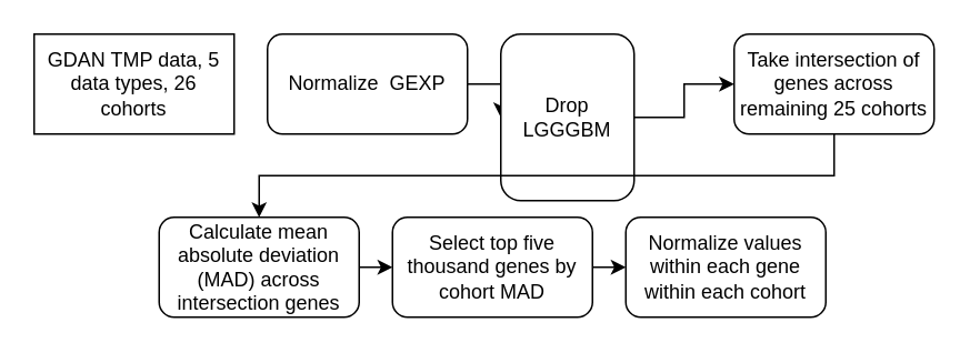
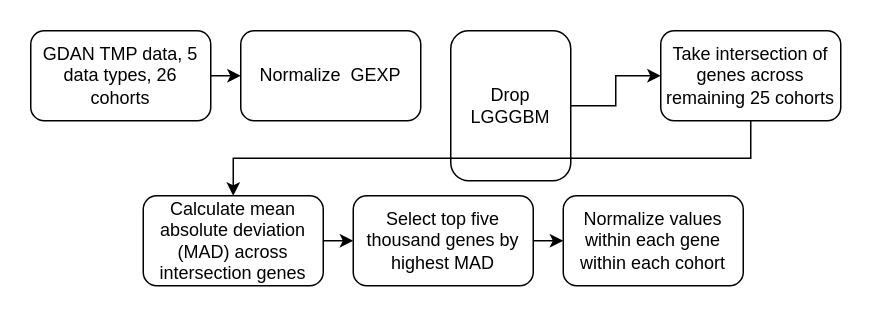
- <mxCell id="3" value="GDAN TMP data, 5 data types, 26 cohorts" style="whiteSpace=wrap;html=1;rounded=0;" vertex="1" parent="1"><mxGeometry x="20" y="20" width="120" height="60" as="geometry" /></mxCell>
+ <mxCell id="3" value="GDAN TMP data, 5 data types, 26 cohorts" style="rounded=1;whiteSpace=wrap;html=1;" vertex="1" parent="1"><mxGeometry x="20" y="20" width="120" height="60" as="geometry" /></mxCell>
+ <mxCell id="2" style="edgeStyle=orthogonalEdgeStyle;rounded=0;orthogonalLoop=1;jettySize=auto;html=1;exitX=1;exitY=0.5;exitDx=0;exitDy=0;entryX=0;entryY=0.5;entryDx=0;entryDy=0;" edge="1" parent="1" source="3" target="5"><mxGeometry relative="1" as="geometry" /></mxCell>
- <mxCell id="4" style="edgeStyle=orthogonalEdgeStyle;rounded=0;orthogonalLoop=1;jettySize=auto;html=1;exitX=1;exitY=0.5;exitDx=0;exitDy=0;entryX=0;entryY=0.5;entryDx=0;entryDy=0;" edge="1" parent="1" source="5" target="7"><mxGeometry relative="1" as="geometry" /></mxCell>
- <mxCell id="13" value="Select top five thousand genes by cohort MAD" style="rounded=1;whiteSpace=wrap;html=1;" vertex="1" parent="1"><mxGeometry x="235" y="130" width="120" height="60" as="geometry" /></mxCell>
+ <mxCell id="13" value="Select top five thousand genes by highest MAD" style="rounded=1;whiteSpace=wrap;html=1;" vertex="1" parent="1"><mxGeometry x="235" y="130" width="120" height="60" as="geometry" /></mxCell>
